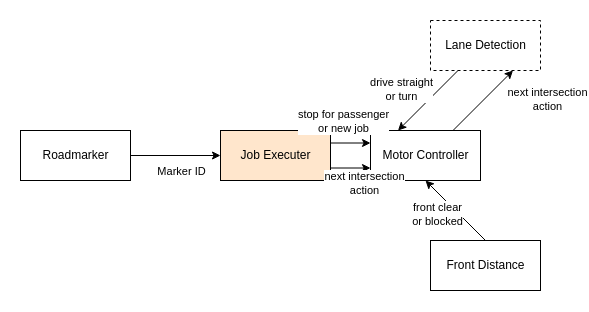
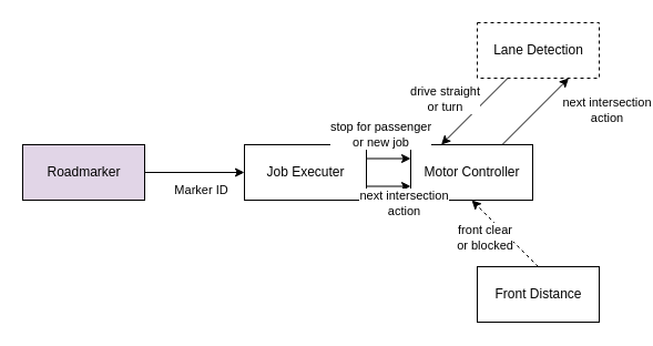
- <mxCell id="3" value="Roadmarker" style="html=1;" vertex="1" parent="1"><mxGeometry x="20" y="130" width="110" height="50" as="geometry" /></mxCell>
+ <mxCell id="3" value="Roadmarker" style="html=1;fillColor=#e1d5e7;" vertex="1" parent="1"><mxGeometry x="20" y="130" width="110" height="50" as="geometry" /></mxCell>
- <mxCell id="2" value="Job Executer" style="html=1;fillColor=#ffe6cc;" vertex="1" parent="1"><mxGeometry x="220" y="130" width="110" height="50" as="geometry" /></mxCell>
+ <mxCell id="2" value="Job Executer" style="html=1;" vertex="1" parent="1"><mxGeometry x="220" y="130" width="110" height="50" as="geometry" /></mxCell>
- <mxCell id="11" value="" style="endArrow=classic;html=1;entryX=0.5;entryY=1;entryDx=0;entryDy=0;exitX=0.5;exitY=0;exitDx=0;exitDy=0;" edge="1" parent="1" source="6" target="5"><mxGeometry width="50" height="50" relative="1" as="geometry"><mxPoint x="460" y="350" as="sourcePoint" /><mxPoint x="510" y="300" as="targetPoint" /></mxGeometry></mxCell>
+ <mxCell id="11" value="" style="endArrow=classic;html=1;entryX=0.5;entryY=1;entryDx=0;entryDy=0;exitX=0.5;exitY=0;exitDx=0;exitDy=0;dashed=1;" edge="1" parent="1" source="6" target="5"><mxGeometry width="50" height="50" relative="1" as="geometry"><mxPoint x="460" y="350" as="sourcePoint" /><mxPoint x="510" y="300" as="targetPoint" /></mxGeometry></mxCell>
